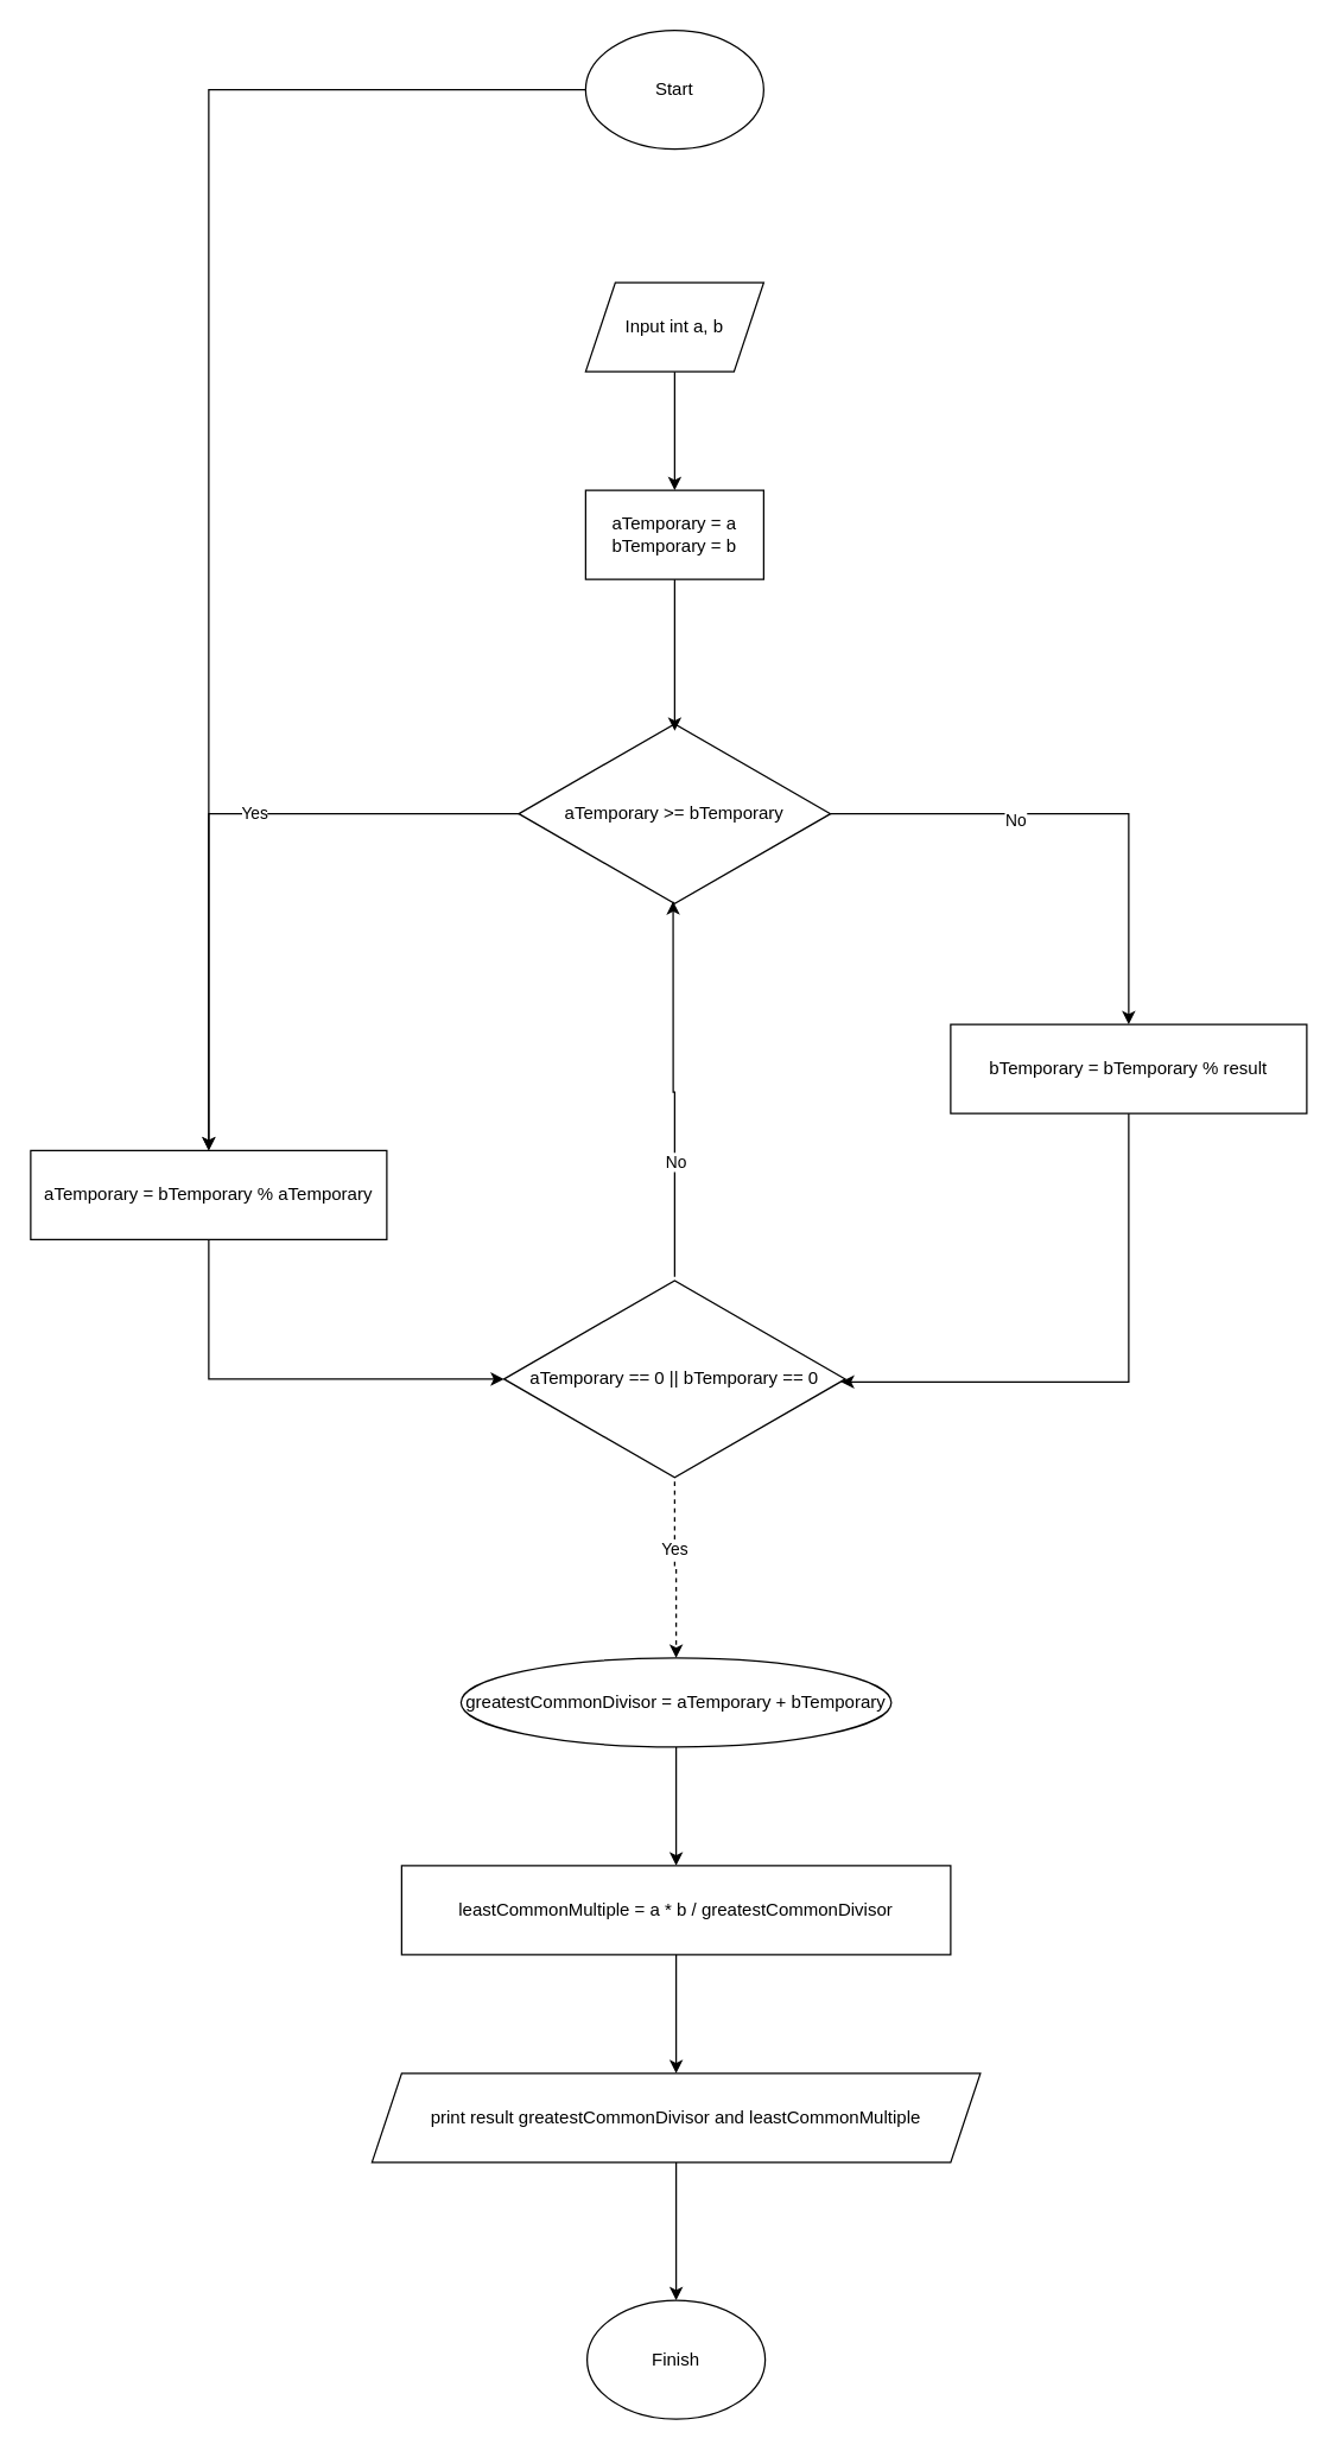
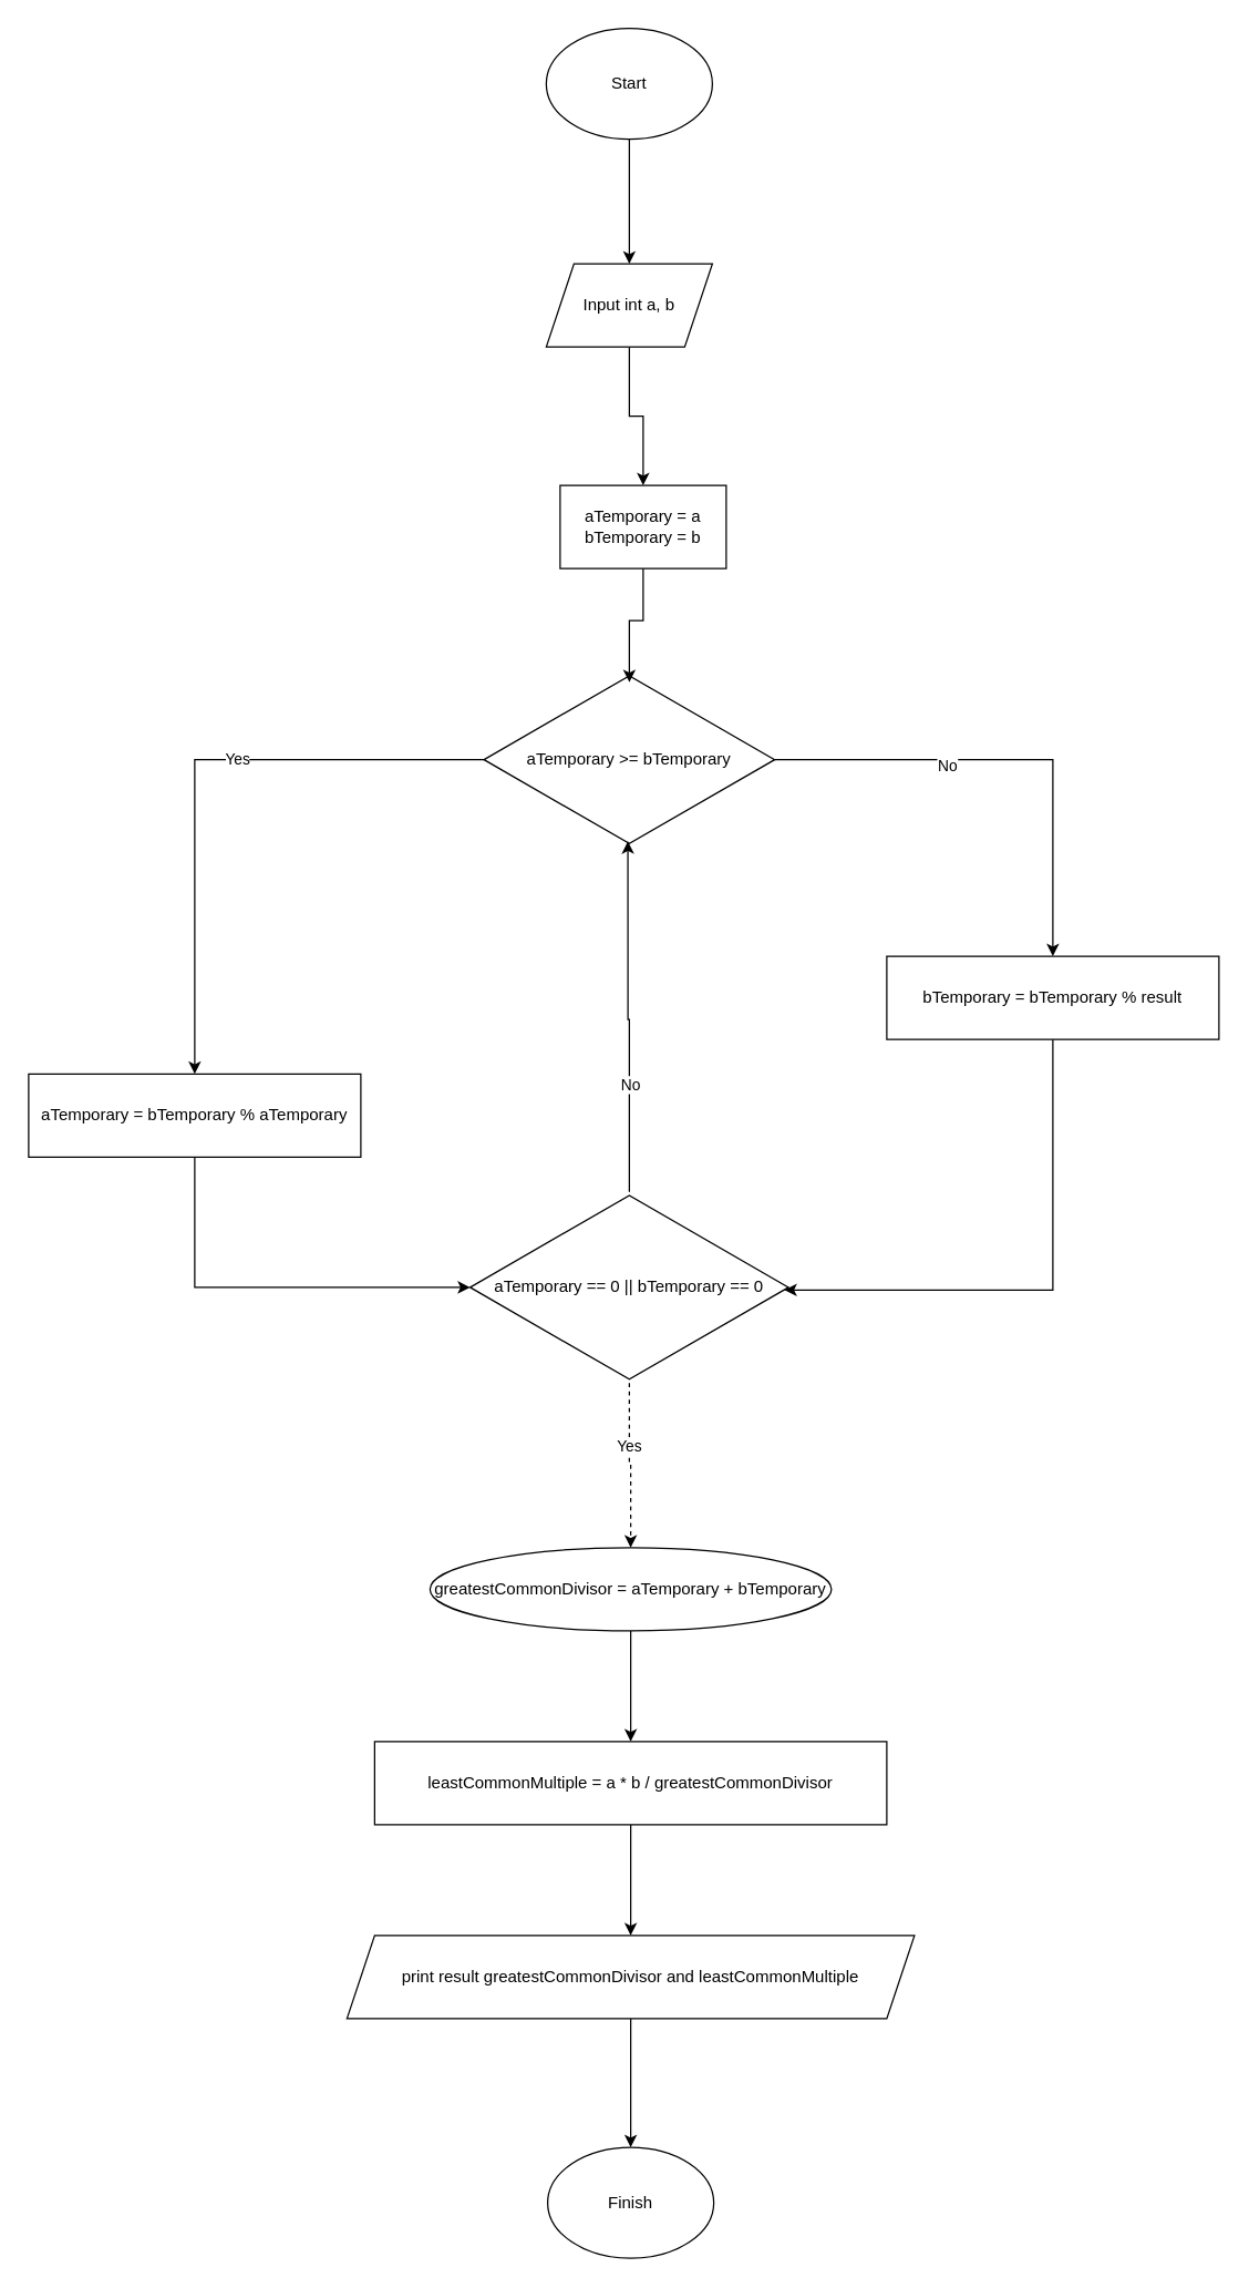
- <mxCell id="2" value="" style="edgeStyle=orthogonalEdgeStyle;rounded=0;orthogonalLoop=1;jettySize=auto;html=1;" edge="1" parent="1" source="3" target="13"><mxGeometry relative="1" as="geometry" /></mxCell>
+ <mxCell id="2" value="" style="edgeStyle=orthogonalEdgeStyle;rounded=0;orthogonalLoop=1;jettySize=auto;html=1;" edge="1" parent="1" source="3" target="5"><mxGeometry relative="1" as="geometry" /></mxCell>
- <mxCell id="6" value="aTemporary = a&lt;div&gt;bTemporary = b&lt;/div&gt;" style="whiteSpace=wrap;html=1;" vertex="1" parent="1"><mxGeometry x="394" y="330" width="120" height="60" as="geometry" /></mxCell>
+ <mxCell id="6" value="aTemporary = a&lt;div&gt;bTemporary = b&lt;/div&gt;" style="whiteSpace=wrap;html=1;" vertex="1" parent="1"><mxGeometry x="404" y="350" width="120" height="60" as="geometry" /></mxCell>
